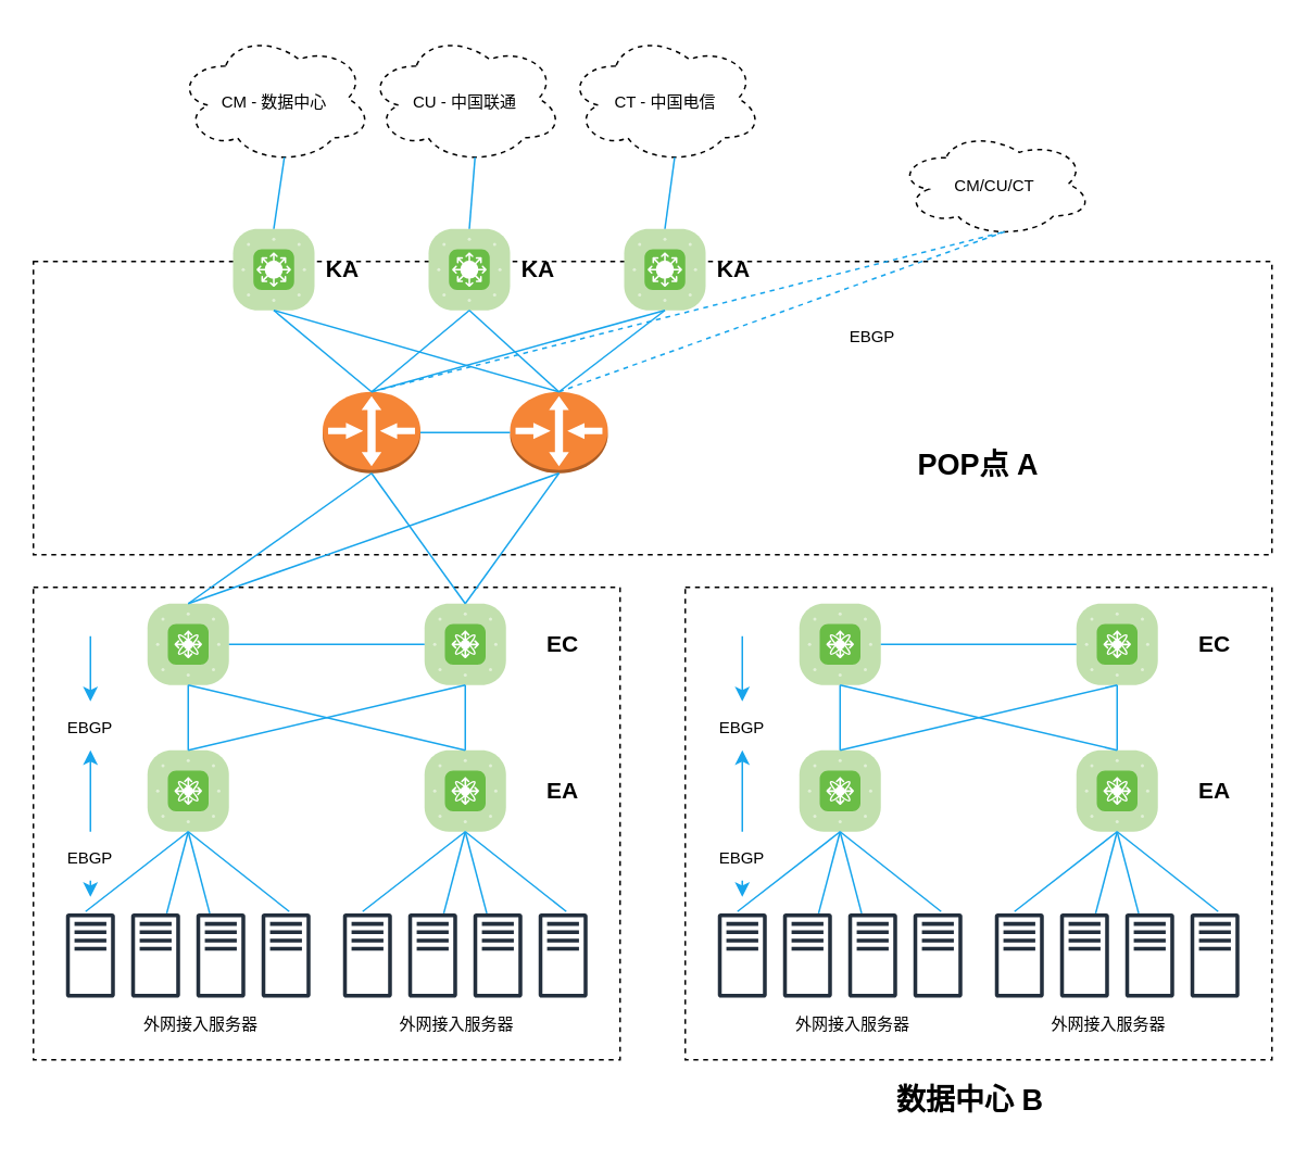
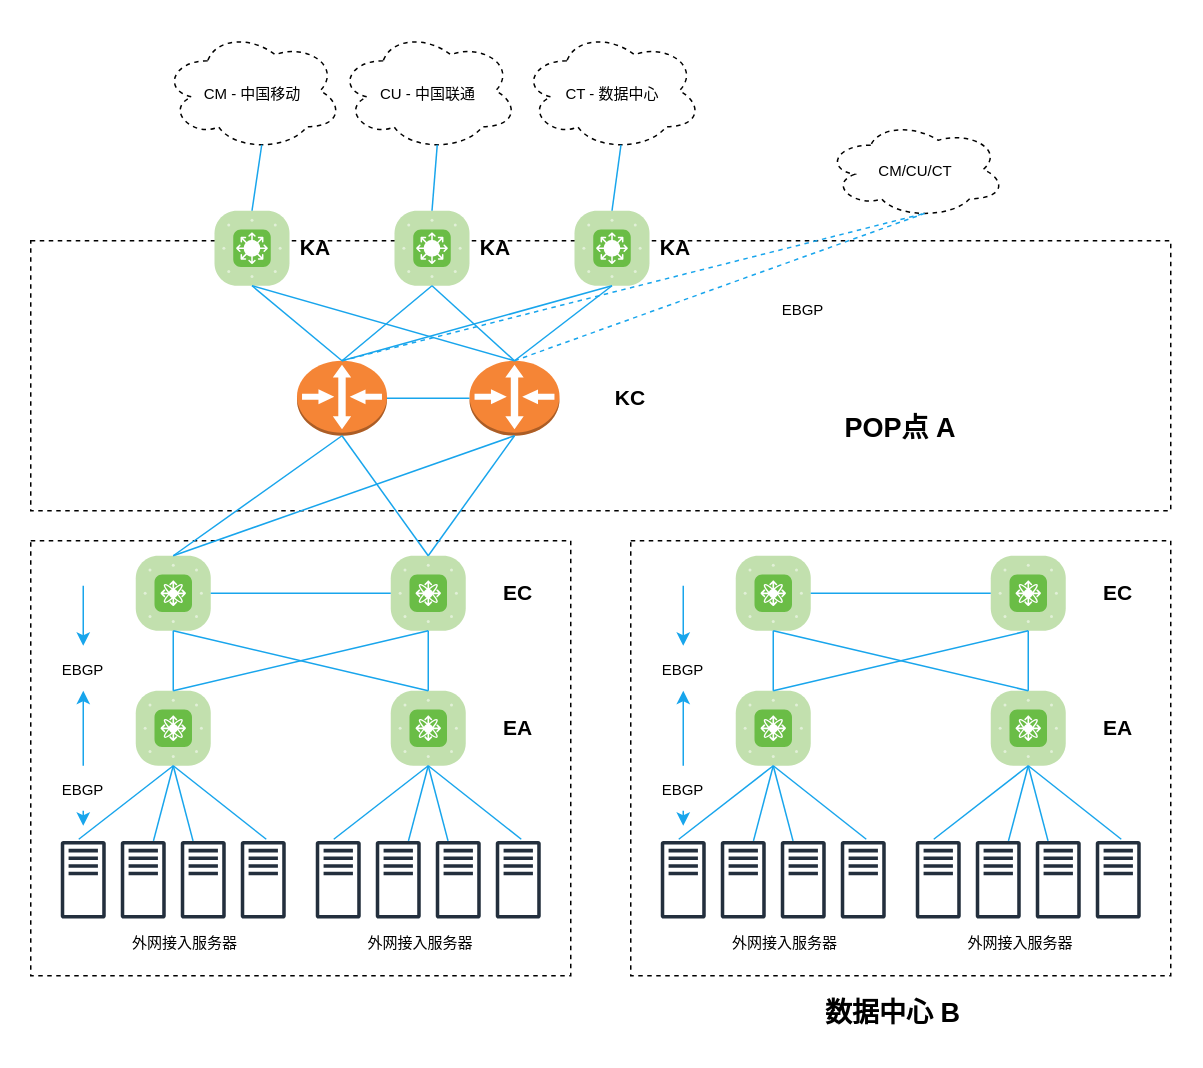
- <mxCell id="98" value="&lt;font style=&quot;font-size: 10px;&quot;&gt;CM - 数据中心&lt;/font&gt;" style="ellipse;shape=cloud;whiteSpace=wrap;html=1;rounded=0;dashed=1;fontSize=18;" vertex="1" parent="1"><mxGeometry x="108" y="20" width="120" height="80" as="geometry" /></mxCell>
+ <mxCell id="98" value="&lt;font style=&quot;font-size: 10px;&quot;&gt;CM - 中国移动&lt;/font&gt;" style="ellipse;shape=cloud;whiteSpace=wrap;html=1;rounded=0;dashed=1;fontSize=18;" vertex="1" parent="1"><mxGeometry x="108" y="20" width="120" height="80" as="geometry" /></mxCell>
- <mxCell id="100" value="&lt;font style=&quot;font-size: 10px;&quot;&gt;CT - 中国电信&lt;/font&gt;" style="ellipse;shape=cloud;whiteSpace=wrap;html=1;rounded=0;dashed=1;fontSize=18;" vertex="1" parent="1"><mxGeometry x="347.5" y="20" width="120" height="80" as="geometry" /></mxCell>
+ <mxCell id="100" value="&lt;font style=&quot;font-size: 10px;&quot;&gt;CT - 数据中心&lt;/font&gt;" style="ellipse;shape=cloud;whiteSpace=wrap;html=1;rounded=0;dashed=1;fontSize=18;" vertex="1" parent="1"><mxGeometry x="347.5" y="20" width="120" height="80" as="geometry" /></mxCell>
+ <mxCell id="97" value="&lt;b&gt;&lt;font style=&quot;font-size: 14px;&quot;&gt;KC&lt;/font&gt;&lt;/b&gt;" style="text;html=1;strokeColor=none;fillColor=none;align=center;verticalAlign=middle;whiteSpace=wrap;rounded=0;" vertex="1" parent="1"><mxGeometry x="390" y="250" width="60" height="30" as="geometry" /></mxCell>
